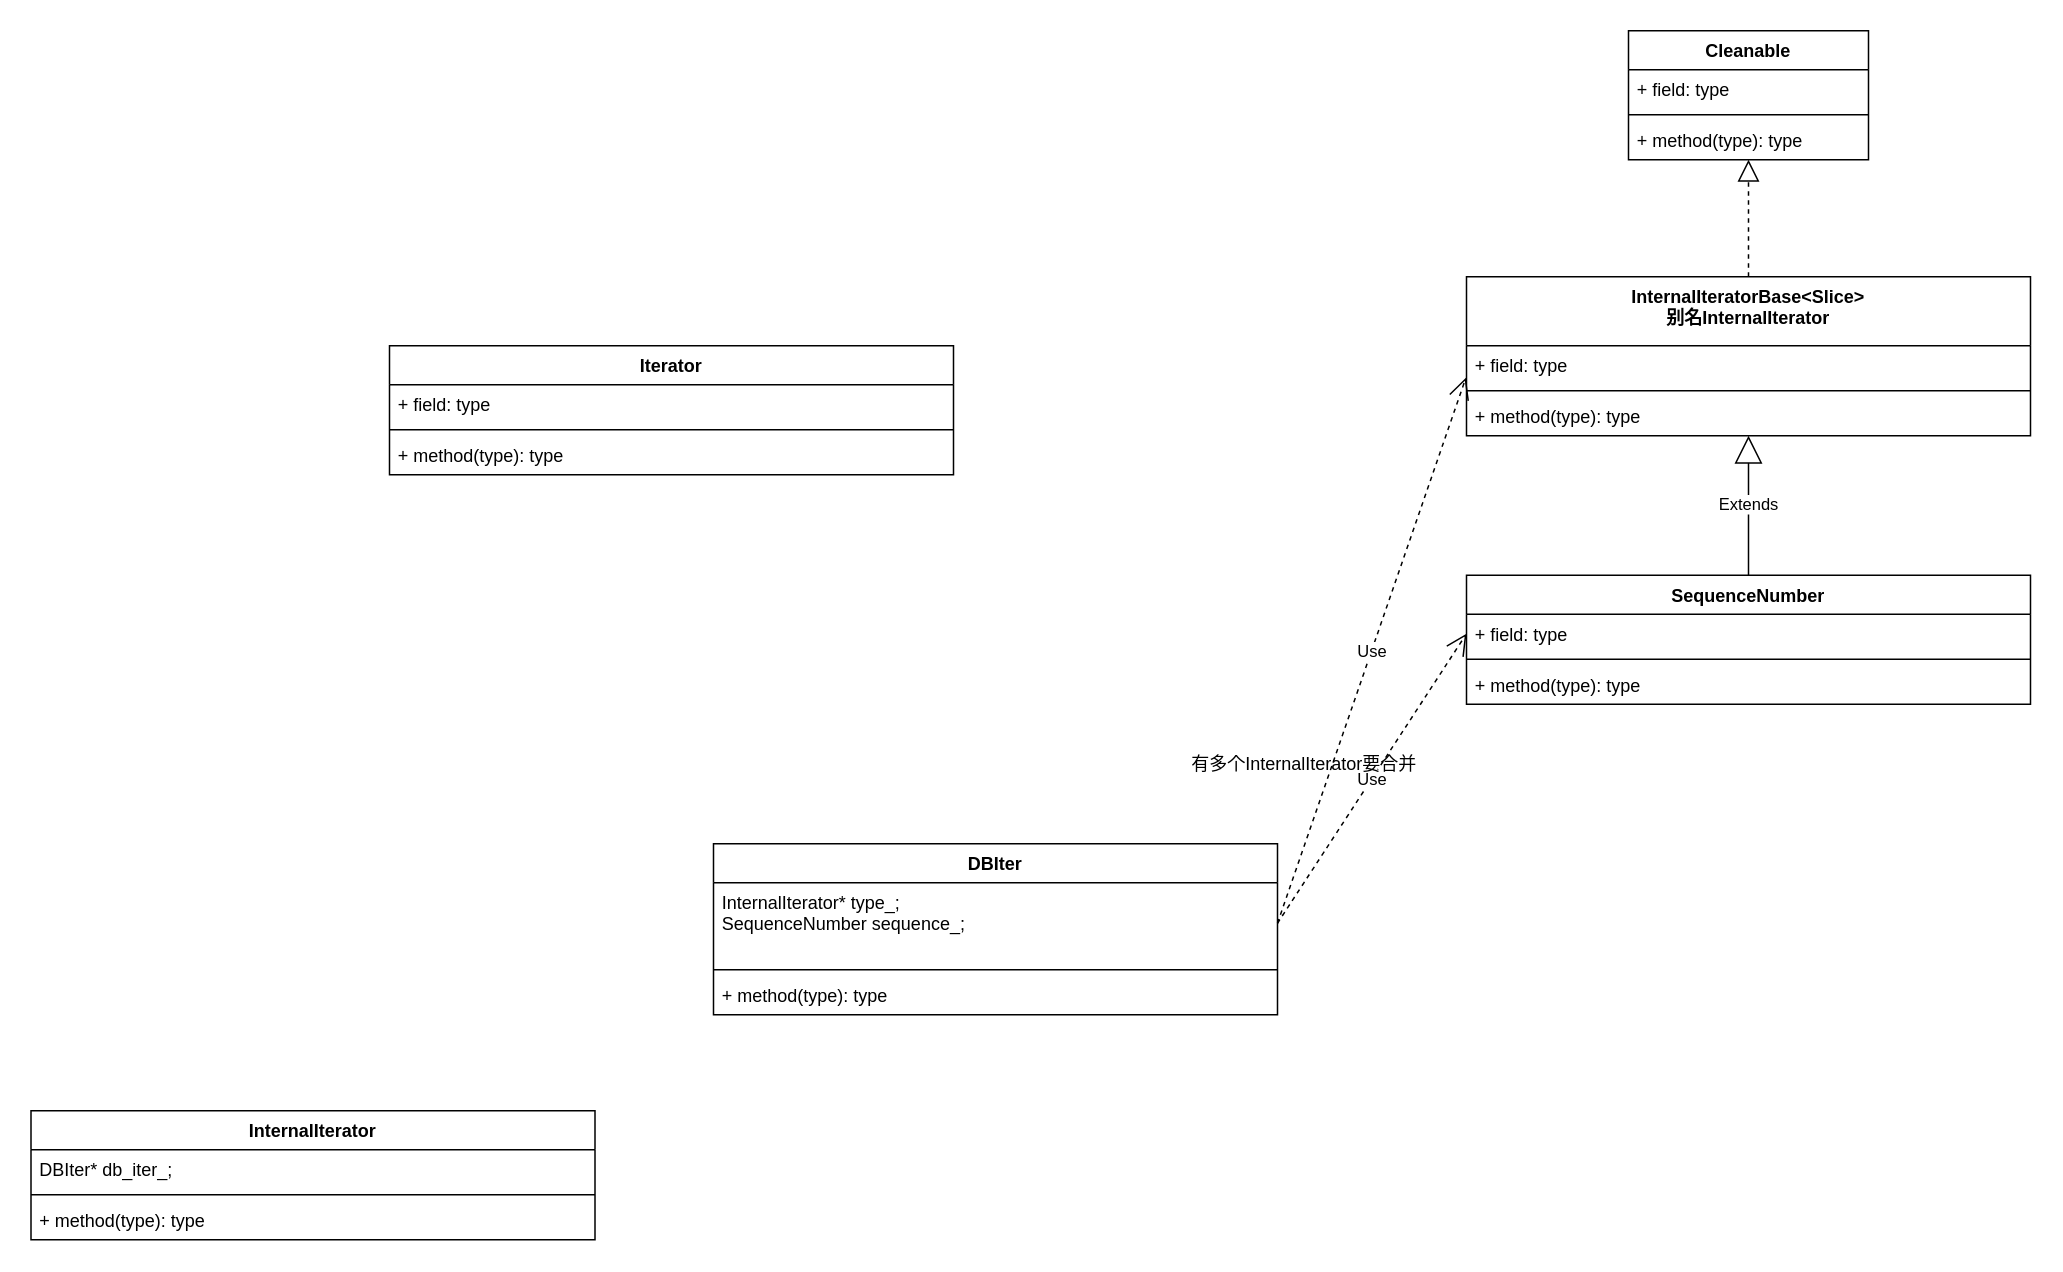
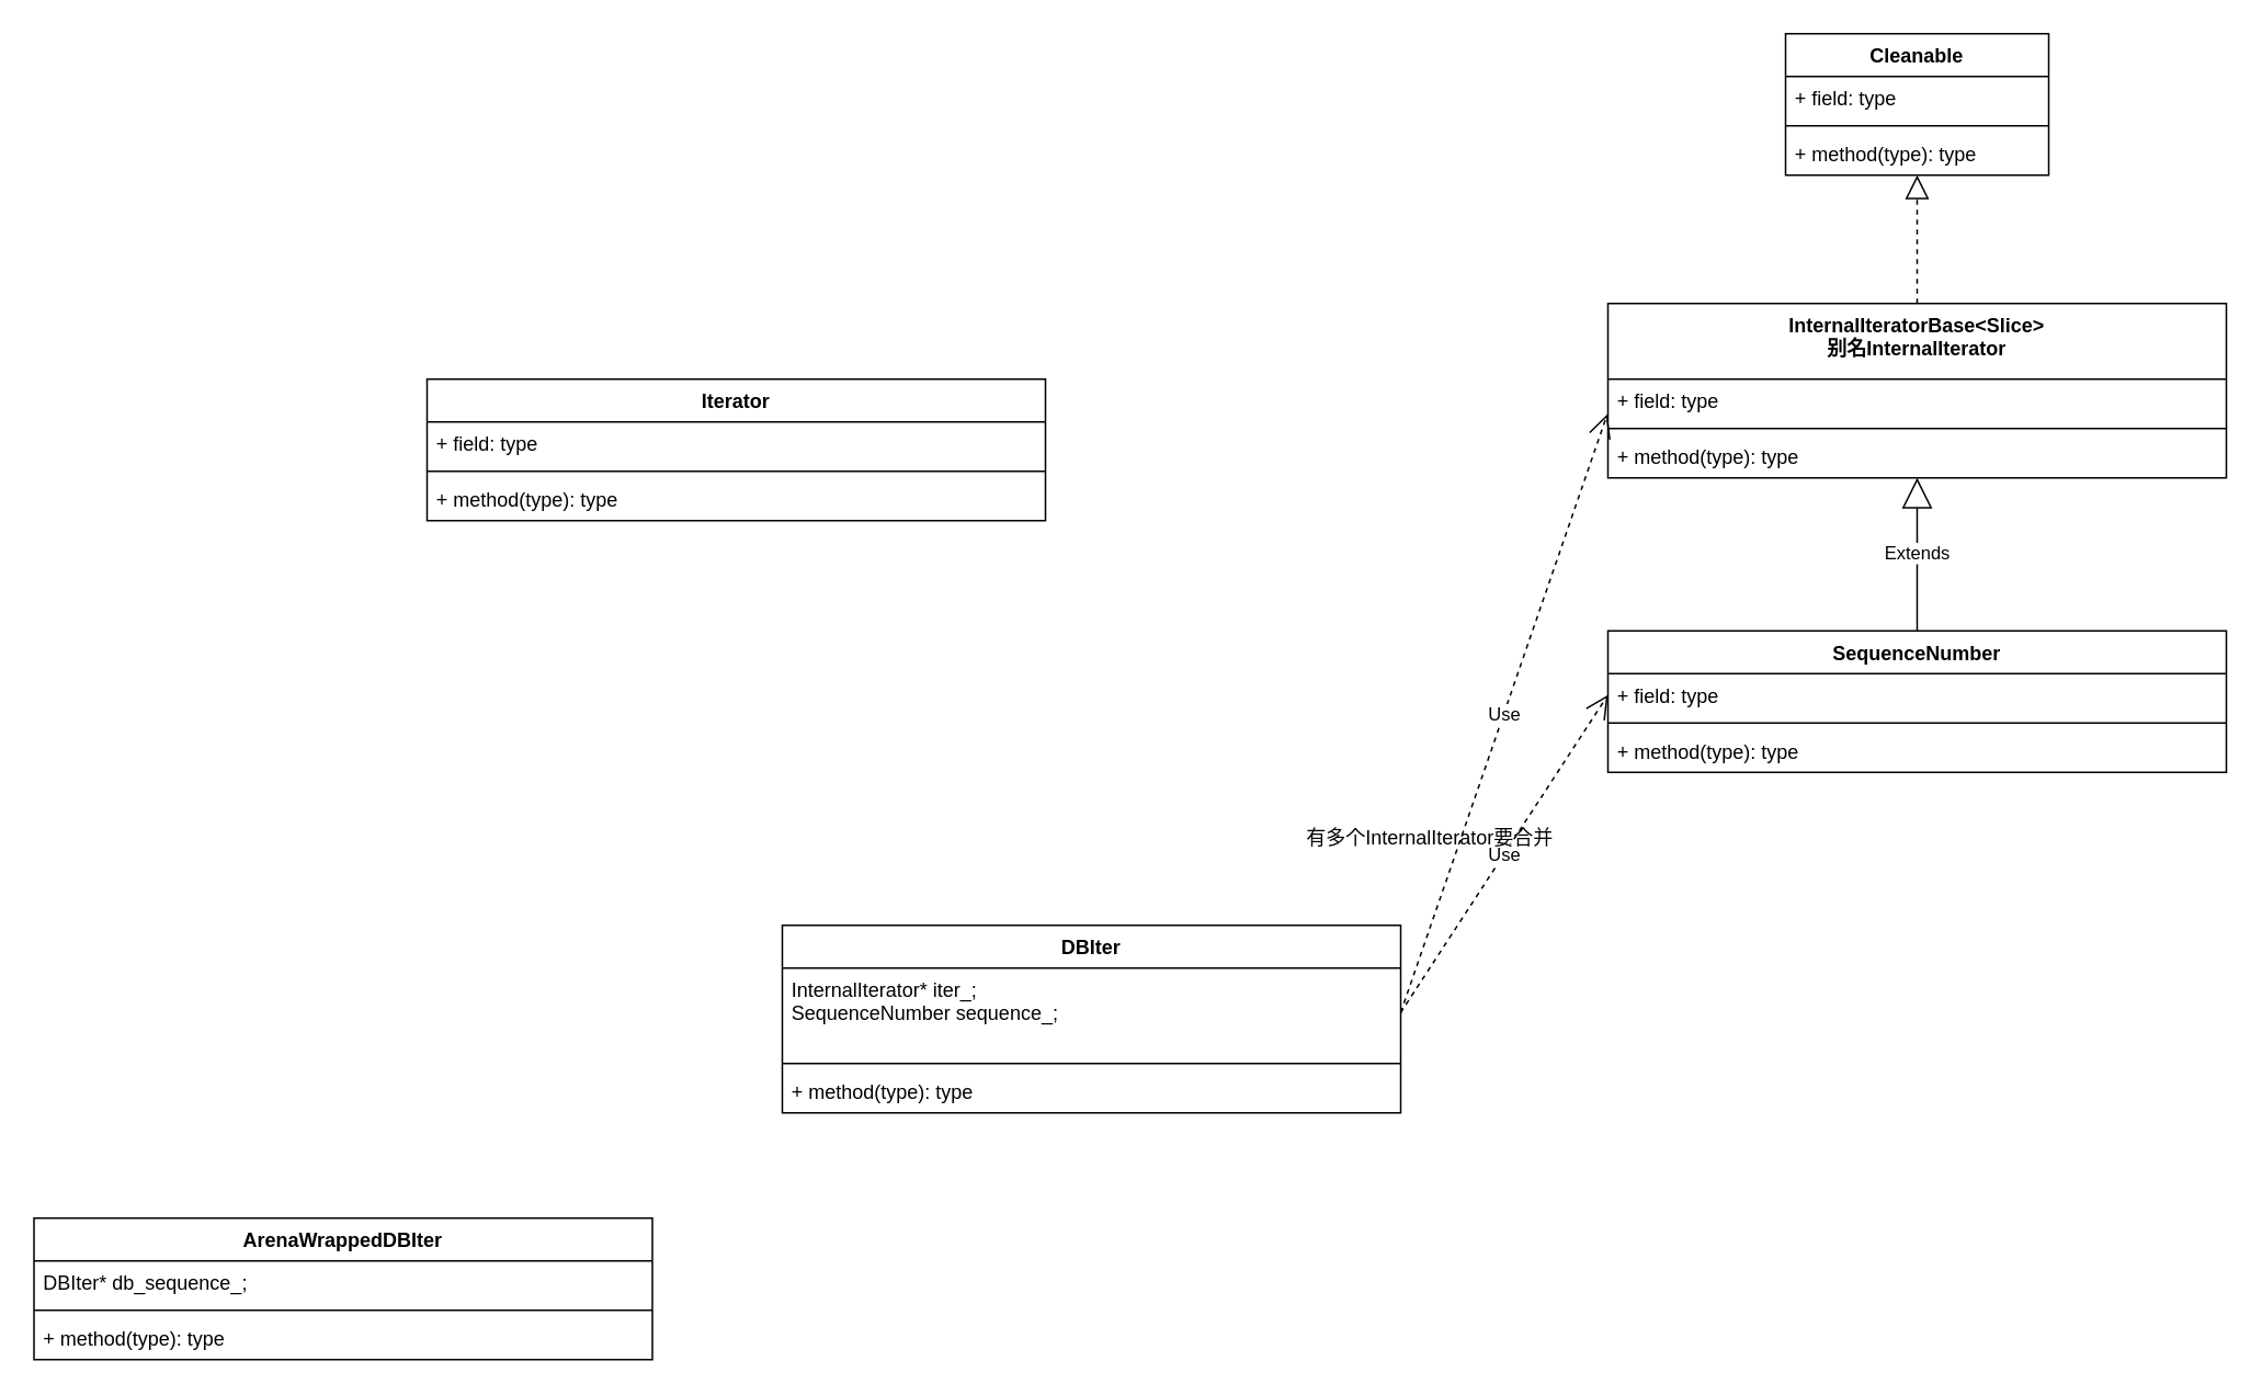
- <mxCell id="11" value="InternalIterator* type_;&#10;SequenceNumber sequence_;" style="text;strokeColor=none;fillColor=none;align=left;verticalAlign=top;spacingLeft=4;spacingRight=4;overflow=hidden;rotatable=0;points=[[0,0.5],[1,0.5]];portConstraint=eastwest;" parent="10" vertex="1"><mxGeometry y="26" width="376" height="54" as="geometry" /></mxCell>
+ <mxCell id="11" value="InternalIterator* iter_;&#10;SequenceNumber sequence_;" style="text;strokeColor=none;fillColor=none;align=left;verticalAlign=top;spacingLeft=4;spacingRight=4;overflow=hidden;rotatable=0;points=[[0,0.5],[1,0.5]];portConstraint=eastwest;" parent="10" vertex="1"><mxGeometry y="26" width="376" height="54" as="geometry" /></mxCell>
- <mxCell id="2" value="InternalIterator" style="swimlane;fontStyle=1;align=center;verticalAlign=top;childLayout=stackLayout;horizontal=1;startSize=26;horizontalStack=0;resizeParent=1;resizeParentMax=0;resizeLast=0;collapsible=1;marginBottom=0;" parent="1" vertex="1"><mxGeometry x="20" y="740" width="376" height="86" as="geometry" /></mxCell>
+ <mxCell id="2" value="ArenaWrappedDBIter" style="swimlane;fontStyle=1;align=center;verticalAlign=top;childLayout=stackLayout;horizontal=1;startSize=26;horizontalStack=0;resizeParent=1;resizeParentMax=0;resizeLast=0;collapsible=1;marginBottom=0;" parent="1" vertex="1"><mxGeometry x="20" y="740" width="376" height="86" as="geometry" /></mxCell>
- <mxCell id="3" value="DBIter* db_iter_;" style="text;strokeColor=none;fillColor=none;align=left;verticalAlign=top;spacingLeft=4;spacingRight=4;overflow=hidden;rotatable=0;points=[[0,0.5],[1,0.5]];portConstraint=eastwest;" parent="2" vertex="1"><mxGeometry y="26" width="376" height="26" as="geometry" /></mxCell>
+ <mxCell id="3" value="DBIter* db_sequence_;" style="text;strokeColor=none;fillColor=none;align=left;verticalAlign=top;spacingLeft=4;spacingRight=4;overflow=hidden;rotatable=0;points=[[0,0.5],[1,0.5]];portConstraint=eastwest;" parent="2" vertex="1"><mxGeometry y="26" width="376" height="26" as="geometry" /></mxCell>
